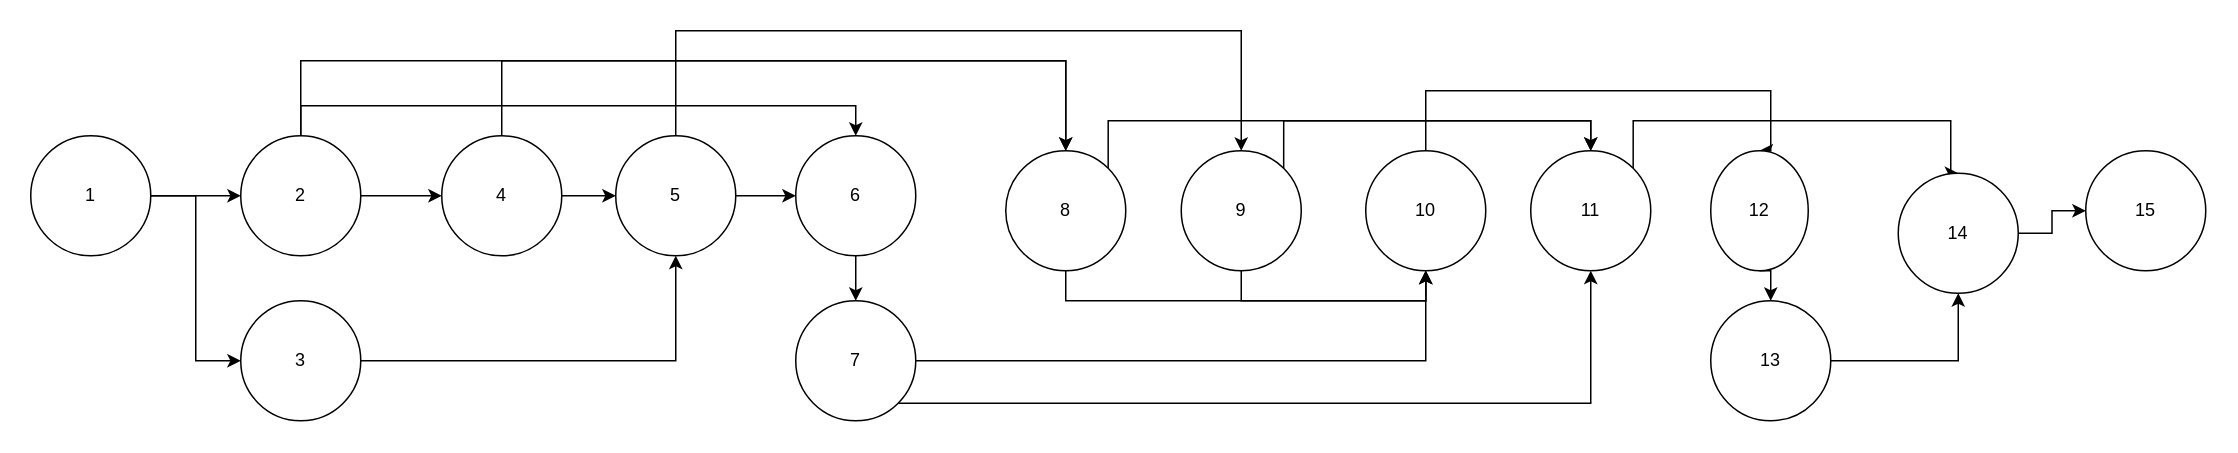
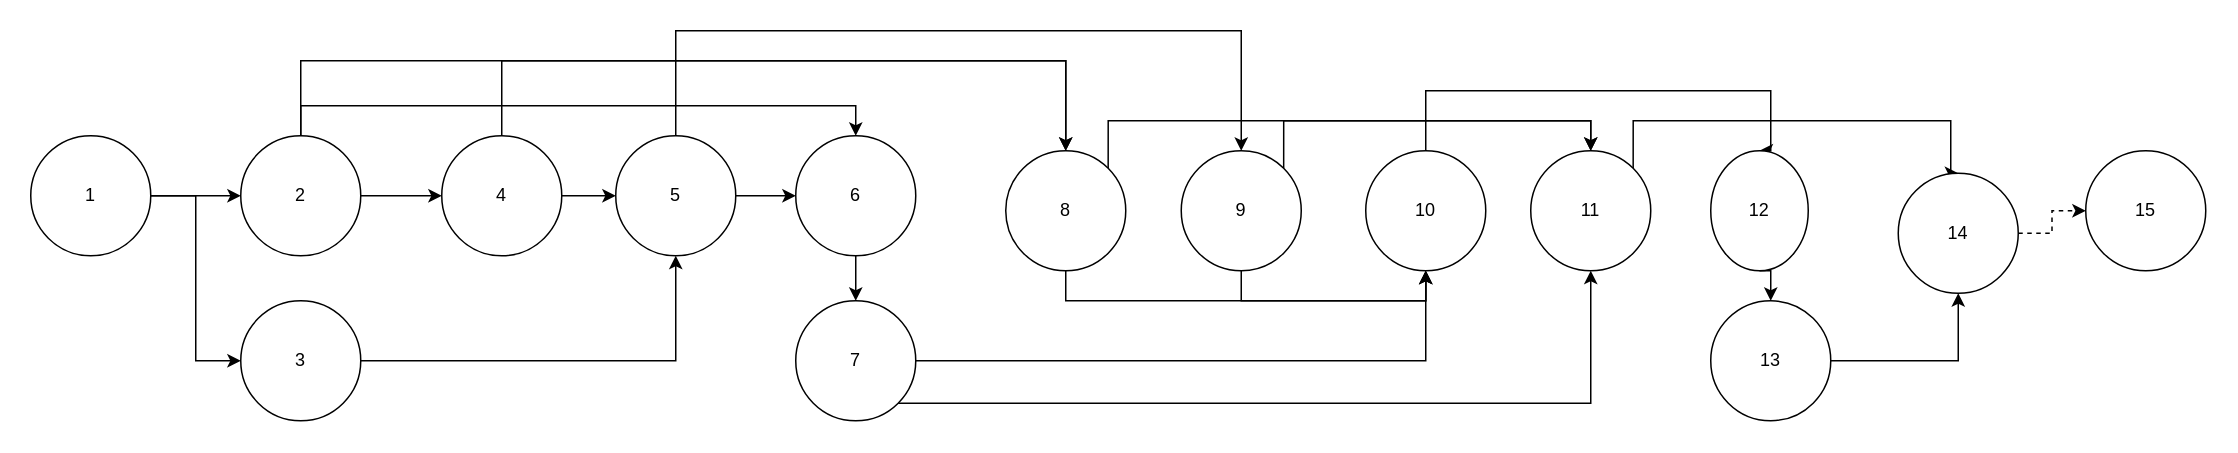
- <mxCell id="36" style="edgeStyle=orthogonalEdgeStyle;rounded=0;orthogonalLoop=1;jettySize=auto;html=1;exitX=1;exitY=0.5;exitDx=0;exitDy=0;" edge="1" parent="1" source="37" target="38"><mxGeometry relative="1" as="geometry" /></mxCell>
+ <mxCell id="36" style="edgeStyle=orthogonalEdgeStyle;rounded=0;orthogonalLoop=1;jettySize=auto;html=1;exitX=1;exitY=0.5;exitDx=0;exitDy=0;dashed=1;" edge="1" parent="1" source="37" target="38"><mxGeometry relative="1" as="geometry" /></mxCell>
